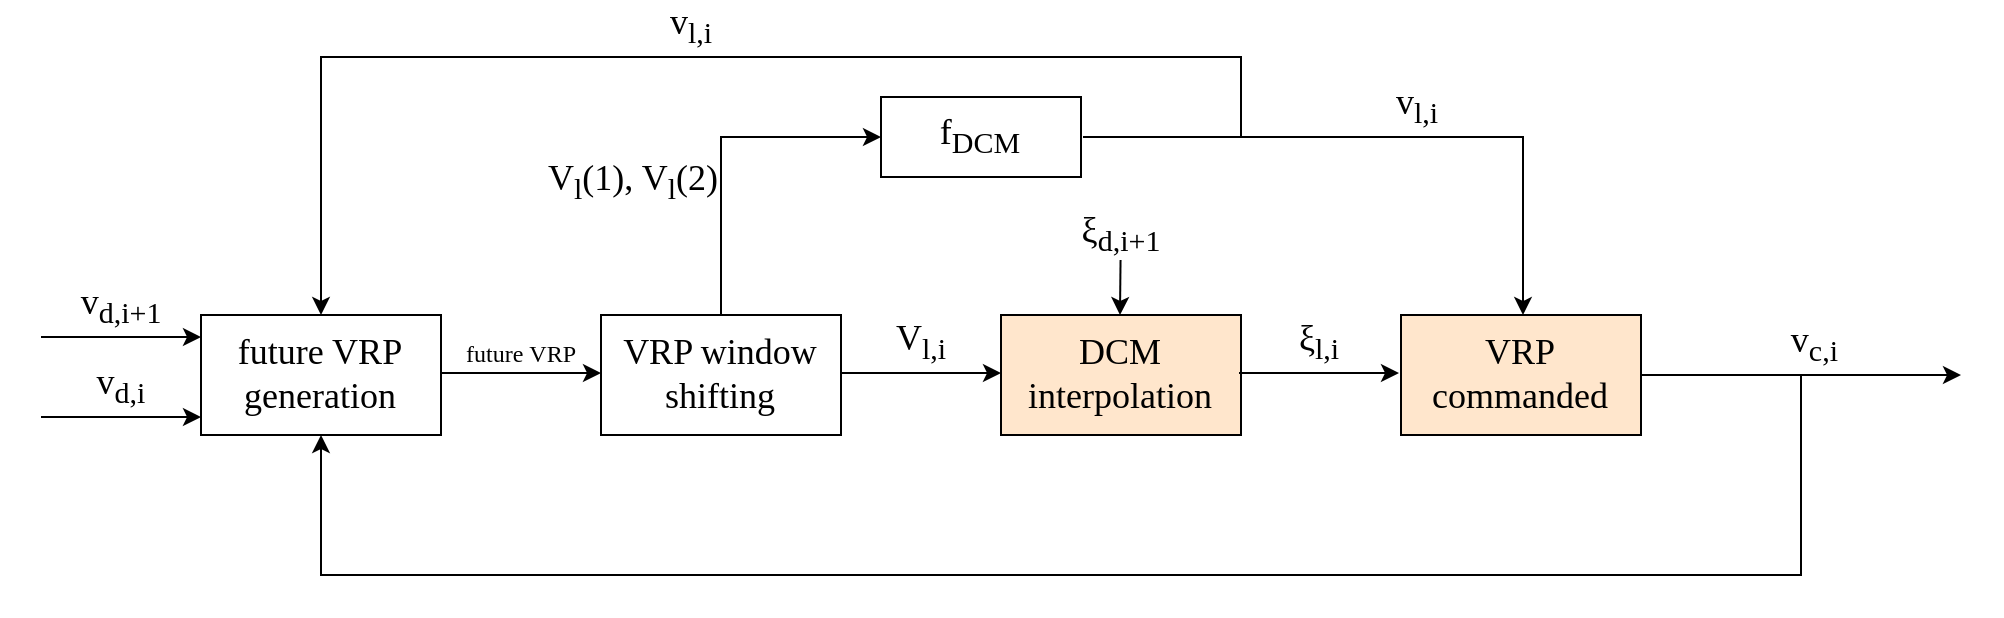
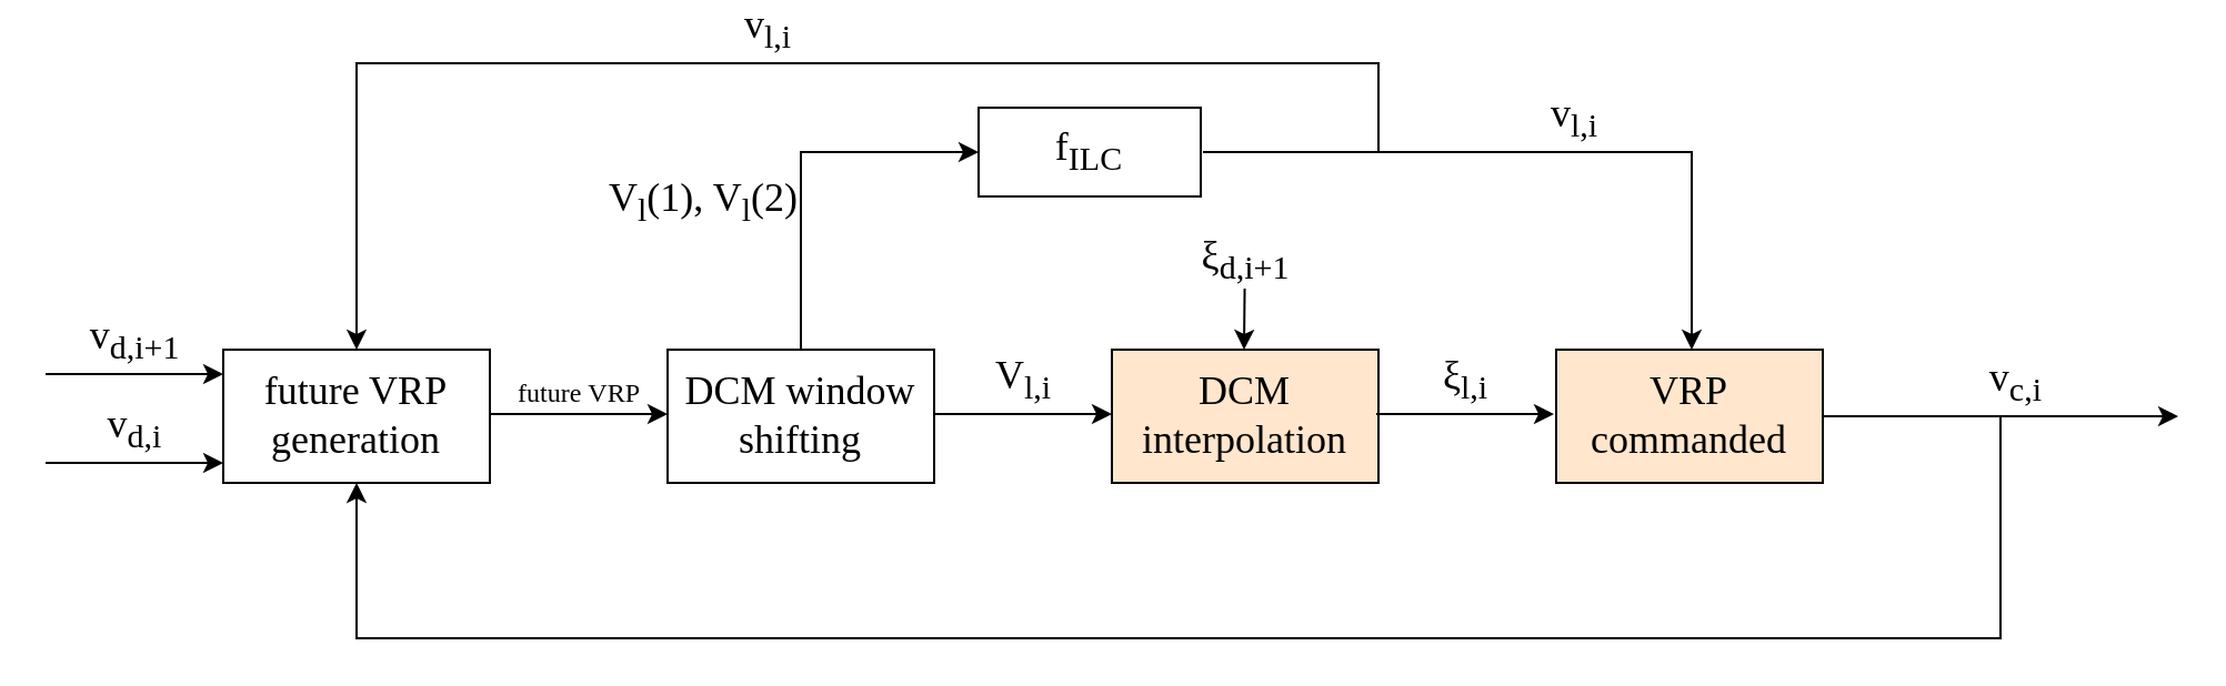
- <mxCell id="13" value="&lt;font face=&quot;Times New Roman&quot;&gt;&lt;span style=&quot;font-size: 18px&quot;&gt;f&lt;sub&gt;DCM&lt;/sub&gt;&lt;/span&gt;&lt;/font&gt;" style="rounded=0;whiteSpace=wrap;html=1;fontFamily=Computer Modern;" vertex="1" parent="1"><mxGeometry x="440" y="40" width="100" height="40" as="geometry" /></mxCell>
+ <mxCell id="13" value="&lt;font face=&quot;Times New Roman&quot;&gt;&lt;span style=&quot;font-size: 18px&quot;&gt;f&lt;sub&gt;ILC&lt;/sub&gt;&lt;/span&gt;&lt;/font&gt;" style="rounded=0;whiteSpace=wrap;html=1;fontFamily=Computer Modern;" vertex="1" parent="1"><mxGeometry x="440" y="40" width="100" height="40" as="geometry" /></mxCell>
- <mxCell id="3" value="&lt;font face=&quot;Times New Roman&quot;&gt;&lt;span style=&quot;font-size: 18px&quot;&gt;VRP window shifting&lt;/span&gt;&lt;/font&gt;" style="rounded=0;whiteSpace=wrap;html=1;fontFamily=Computer Modern;" vertex="1" parent="1"><mxGeometry x="300" y="149" width="120" height="60" as="geometry" /></mxCell>
+ <mxCell id="3" value="&lt;font face=&quot;Times New Roman&quot;&gt;&lt;span style=&quot;font-size: 18px&quot;&gt;DCM window shifting&lt;/span&gt;&lt;/font&gt;" style="rounded=0;whiteSpace=wrap;html=1;fontFamily=Computer Modern;" vertex="1" parent="1"><mxGeometry x="300" y="149" width="120" height="60" as="geometry" /></mxCell>
